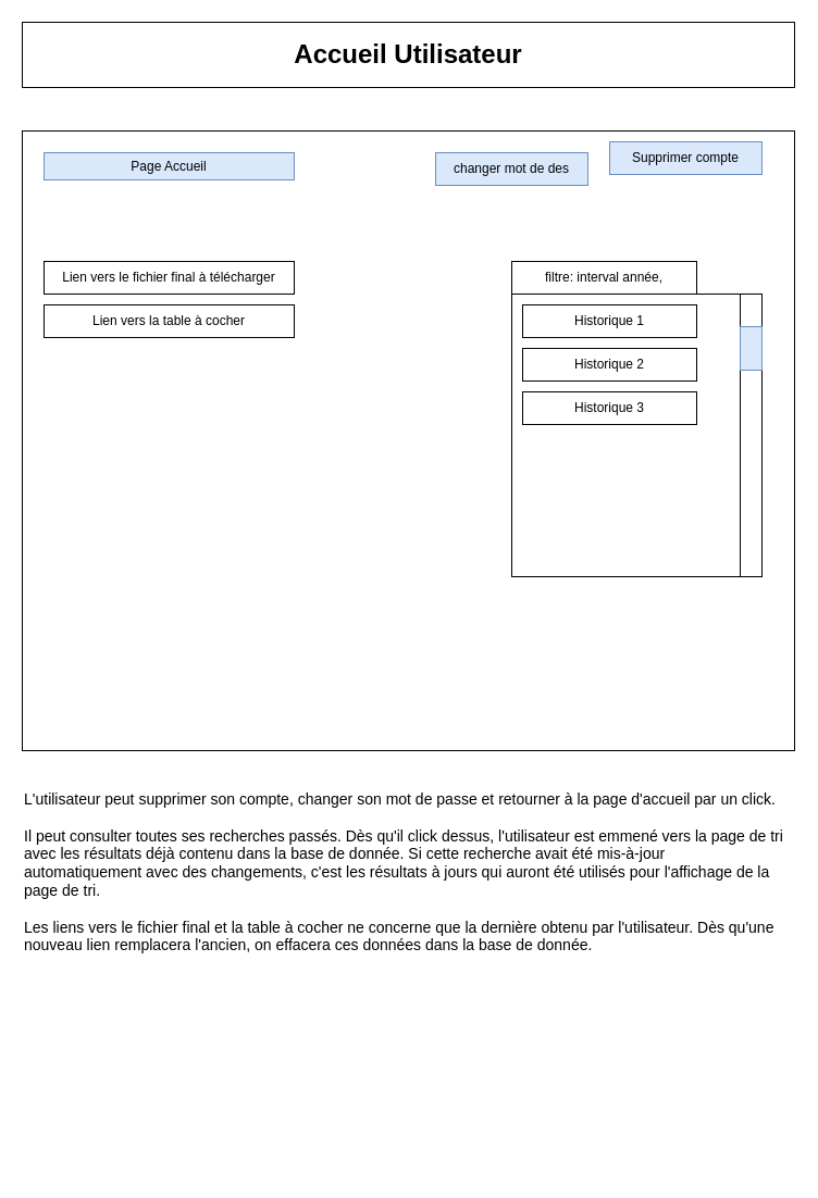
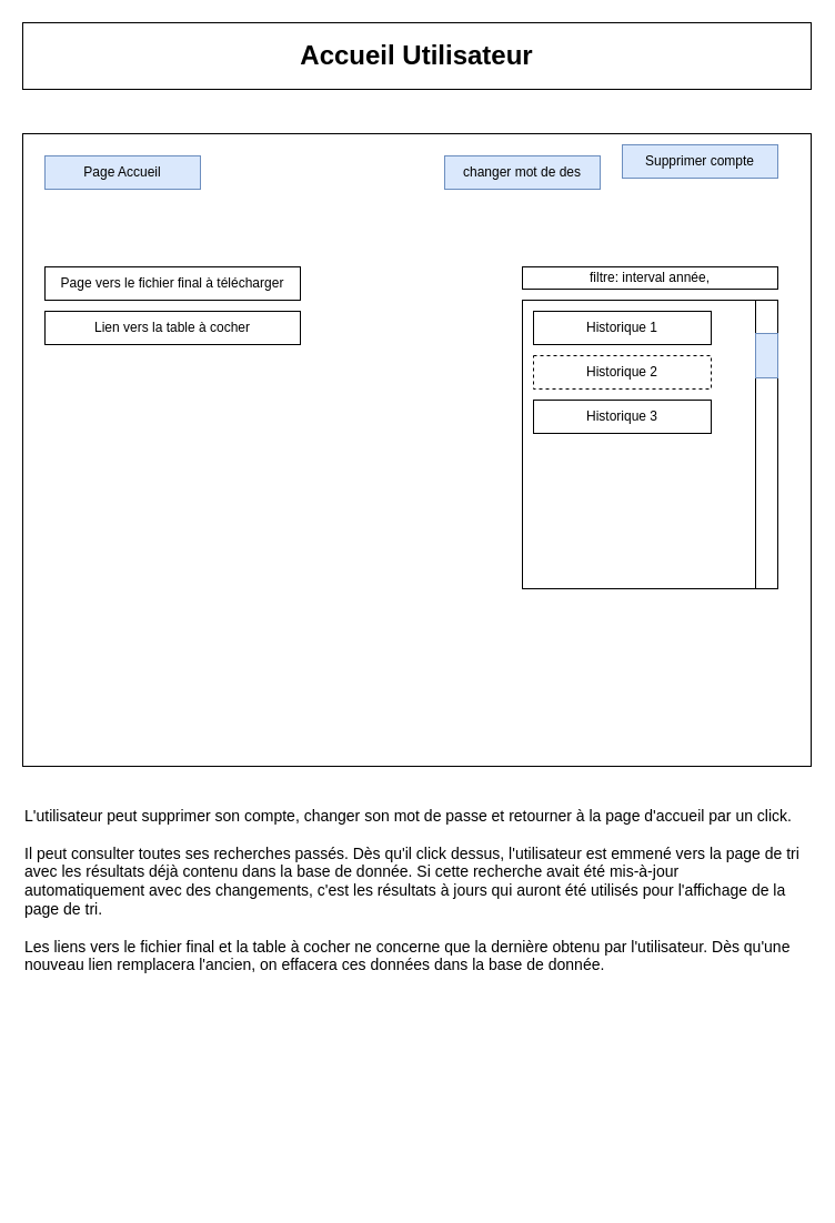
- <mxCell id="15" value="Page Accueil" style="rounded=0;whiteSpace=wrap;html=1;fillColor=#dae8fc;strokeColor=#6c8ebf;" vertex="1" parent="1"><mxGeometry x="40" y="140" width="230" height="25" as="geometry" /></mxCell>
+ <mxCell id="15" value="Page Accueil" style="rounded=0;whiteSpace=wrap;html=1;fillColor=#dae8fc;strokeColor=#6c8ebf;" vertex="1" parent="1"><mxGeometry x="40" y="140" width="140" height="30" as="geometry" /></mxCell>
- <mxCell id="13" value="Lien vers le fichier final à télécharger" style="rounded=0;whiteSpace=wrap;html=1;" vertex="1" parent="1"><mxGeometry x="40" y="240" width="230" height="30" as="geometry" /></mxCell>
+ <mxCell id="13" value="Page vers le fichier final à télécharger" style="rounded=0;whiteSpace=wrap;html=1;" vertex="1" parent="1"><mxGeometry x="40" y="240" width="230" height="30" as="geometry" /></mxCell>
- <mxCell id="12" value="filtre: interval année," style="rounded=0;whiteSpace=wrap;html=1;" vertex="1" parent="1"><mxGeometry x="470" y="240" width="170" height="30" as="geometry" /></mxCell>
+ <mxCell id="12" value="filtre: interval année," style="rounded=0;whiteSpace=wrap;html=1;" vertex="1" parent="1"><mxGeometry x="470" y="240" width="230" height="20" as="geometry" /></mxCell>
- <mxCell id="10" value="Historique 2" style="rounded=0;whiteSpace=wrap;html=1;" vertex="1" parent="1"><mxGeometry x="480" y="320" width="160" height="30" as="geometry" /></mxCell>
+ <mxCell id="10" value="Historique 2" style="rounded=0;whiteSpace=wrap;html=1;dashed=1;" vertex="1" parent="1"><mxGeometry x="480" y="320" width="160" height="30" as="geometry" /></mxCell>
